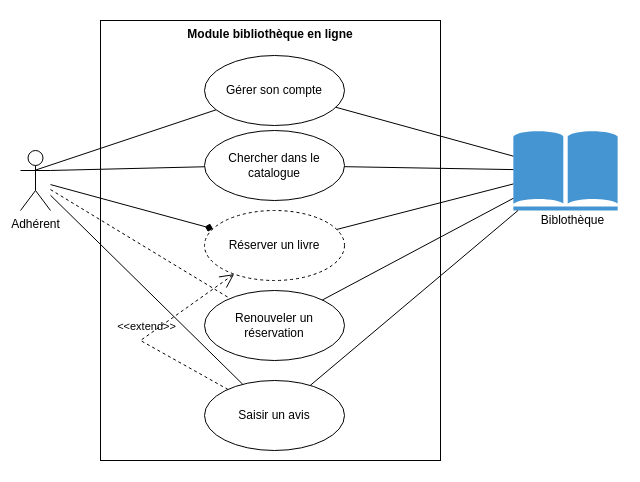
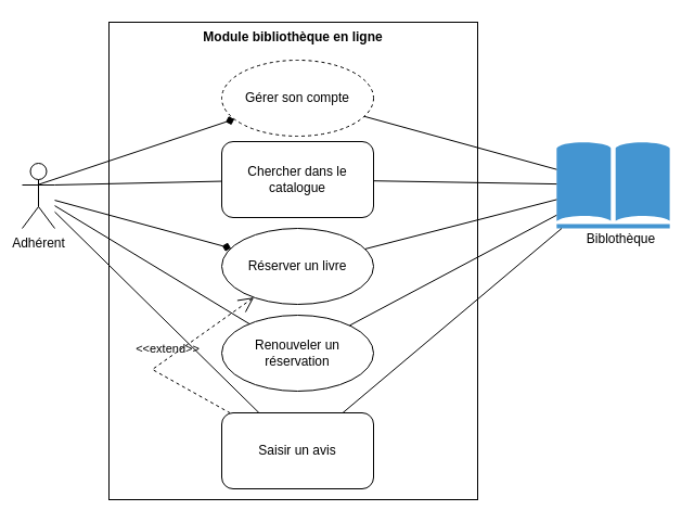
- <mxCell id="6" value="Gérer son compte" style="ellipse;whiteSpace=wrap;html=1;" vertex="1" parent="1"><mxGeometry x="204" y="55" width="140" height="70" as="geometry" /></mxCell>
+ <mxCell id="6" value="Gérer son compte" style="ellipse;whiteSpace=wrap;html=1;dashed=1;" vertex="1" parent="1"><mxGeometry x="204" y="55" width="140" height="70" as="geometry" /></mxCell>
- <mxCell id="11" value="" style="edgeStyle=none;html=1;endArrow=none;verticalAlign=bottom;rounded=0;exitX=0.472;exitY=0.331;exitDx=0;exitDy=0;exitPerimeter=0;" edge="1" parent="1" source="3" target="6"><mxGeometry width="160" relative="1" as="geometry"><mxPoint x="320" y="260" as="sourcePoint" /><mxPoint x="480" y="260" as="targetPoint" /></mxGeometry></mxCell>
+ <mxCell id="11" value="" style="edgeStyle=none;html=1;endArrow=diamond;verticalAlign=bottom;rounded=0;exitX=0.472;exitY=0.331;exitDx=0;exitDy=0;exitPerimeter=0;" edge="1" parent="1" source="3" target="6"><mxGeometry width="160" relative="1" as="geometry"><mxPoint x="320" y="260" as="sourcePoint" /><mxPoint x="480" y="260" as="targetPoint" /></mxGeometry></mxCell>
- <mxCell id="7" value="Chercher dans le catalogue" style="ellipse;whiteSpace=wrap;html=1;" vertex="1" parent="1"><mxGeometry x="204" y="130" width="140" height="70" as="geometry" /></mxCell>
+ <mxCell id="7" value="Chercher dans le catalogue" style="whiteSpace=wrap;html=1;rounded=1;" vertex="1" parent="1"><mxGeometry x="204" y="130" width="140" height="70" as="geometry" /></mxCell>
- <mxCell id="14" value="" style="edgeStyle=none;html=1;endArrow=none;verticalAlign=bottom;rounded=0;dashed=1;" edge="1" parent="1" source="3" target="9"><mxGeometry width="160" relative="1" as="geometry"><mxPoint x="60" y="194" as="sourcePoint" /><mxPoint x="223" y="238" as="targetPoint" /></mxGeometry></mxCell>
+ <mxCell id="14" value="" style="edgeStyle=none;html=1;endArrow=none;verticalAlign=bottom;rounded=0;" edge="1" parent="1" source="3" target="9"><mxGeometry width="160" relative="1" as="geometry"><mxPoint x="60" y="194" as="sourcePoint" /><mxPoint x="223" y="238" as="targetPoint" /></mxGeometry></mxCell>
- <mxCell id="8" value="Réserver un livre" style="ellipse;whiteSpace=wrap;html=1;dashed=1;" vertex="1" parent="1"><mxGeometry x="204" y="210" width="140" height="70" as="geometry" /></mxCell>
+ <mxCell id="8" value="Réserver un livre" style="ellipse;whiteSpace=wrap;html=1;" vertex="1" parent="1"><mxGeometry x="204" y="210" width="140" height="70" as="geometry" /></mxCell>
- <mxCell id="10" value="Saisir un avis" style="ellipse;whiteSpace=wrap;html=1;" vertex="1" parent="1"><mxGeometry x="204" y="380" width="140" height="70" as="geometry" /></mxCell>
+ <mxCell id="10" value="Saisir un avis" style="whiteSpace=wrap;html=1;rounded=1;" vertex="1" parent="1"><mxGeometry x="204" y="380" width="140" height="70" as="geometry" /></mxCell>
